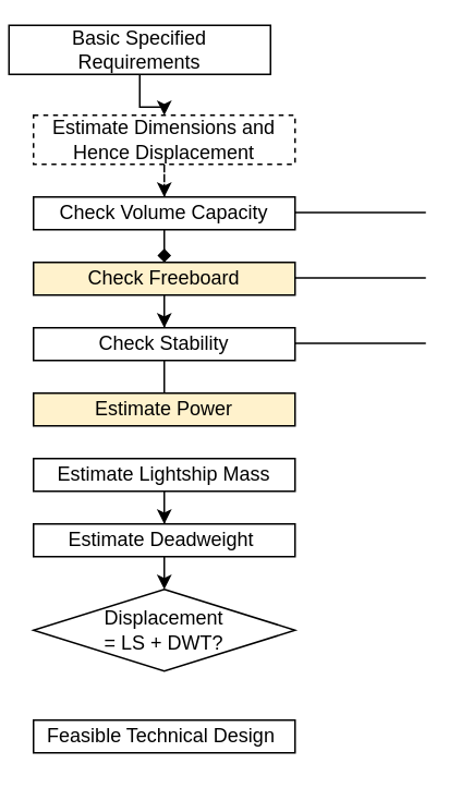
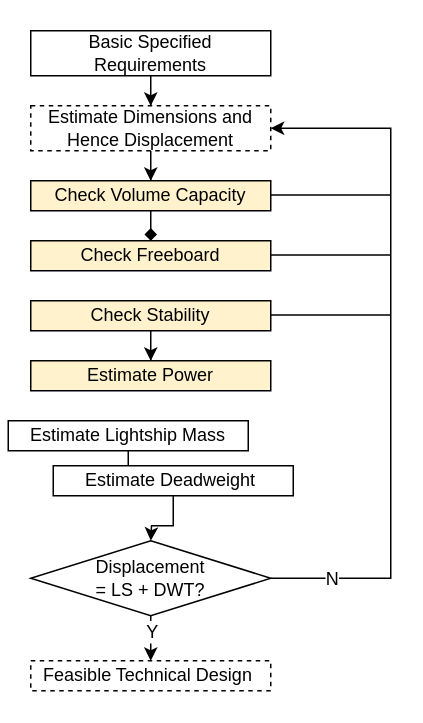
- <mxCell id="3" value="Basic Specified Requirements" style="rounded=0;whiteSpace=wrap;html=1;" vertex="1" parent="1"><mxGeometry x="5" y="15" width="160" height="30" as="geometry" /></mxCell>
+ <mxCell id="3" value="Basic Specified Requirements" style="rounded=0;whiteSpace=wrap;html=1;" vertex="1" parent="1"><mxGeometry x="20" y="20" width="160" height="30" as="geometry" /></mxCell>
- <mxCell id="4" value="" style="edgeStyle=orthogonalEdgeStyle;rounded=0;orthogonalLoop=1;jettySize=auto;html=1;entryX=0.5;entryY=0;entryDx=0;entryDy=0;dashed=1;" edge="1" parent="1" source="5" target="6"><mxGeometry relative="1" as="geometry" /></mxCell>
+ <mxCell id="4" value="" style="edgeStyle=orthogonalEdgeStyle;rounded=0;orthogonalLoop=1;jettySize=auto;html=1;entryX=0.5;entryY=0;entryDx=0;entryDy=0;" edge="1" parent="1" source="5" target="6"><mxGeometry relative="1" as="geometry" /></mxCell>
- <mxCell id="6" value="Check Volume Capacity" style="rounded=0;whiteSpace=wrap;html=1;" vertex="1" parent="1"><mxGeometry x="20" y="120" width="160" height="20" as="geometry" /></mxCell>
+ <mxCell id="6" value="Check Volume Capacity" style="rounded=0;whiteSpace=wrap;html=1;fillColor=#fff2cc;" vertex="1" parent="1"><mxGeometry x="20" y="120" width="160" height="20" as="geometry" /></mxCell>
- <mxCell id="7" value="" style="edgeStyle=orthogonalEdgeStyle;rounded=0;orthogonalLoop=1;jettySize=auto;html=1;entryX=0.5;entryY=0;entryDx=0;entryDy=0;" edge="1" parent="1" source="8" target="15"><mxGeometry relative="1" as="geometry" /></mxCell>
- <mxCell id="15" value="Check Stability" style="rounded=0;whiteSpace=wrap;html=1;" vertex="1" parent="1"><mxGeometry x="20" y="200" width="160" height="20" as="geometry" /></mxCell>
+ <mxCell id="15" value="Check Stability" style="rounded=0;whiteSpace=wrap;html=1;fillColor=#fff2cc;" vertex="1" parent="1"><mxGeometry x="20" y="200" width="160" height="20" as="geometry" /></mxCell>
- <mxCell id="14" value="" style="edgeStyle=orthogonalEdgeStyle;rounded=0;orthogonalLoop=1;jettySize=auto;html=1;entryX=0.5;entryY=0;entryDx=0;entryDy=0;endArrow=none;" edge="1" parent="1" source="15" target="16"><mxGeometry relative="1" as="geometry" /></mxCell>
+ <mxCell id="14" value="" style="edgeStyle=orthogonalEdgeStyle;rounded=0;orthogonalLoop=1;jettySize=auto;html=1;entryX=0.5;entryY=0;entryDx=0;entryDy=0;" edge="1" parent="1" source="15" target="16"><mxGeometry relative="1" as="geometry" /></mxCell>
+ <mxCell id="9" value="" style="edgeStyle=orthogonalEdgeStyle;rounded=0;orthogonalLoop=1;jettySize=auto;html=1;entryX=1;entryY=0.5;entryDx=0;entryDy=0;" edge="1" parent="1" source="13" target="5"><mxGeometry relative="1" as="geometry"><mxPoint x="260" y="385" as="targetPoint" /><Array as="points"><mxPoint x="260" y="385" /><mxPoint x="260" y="85" /></Array></mxGeometry></mxCell>
+ <mxCell id="10" value="N" style="text;html=1;resizable=0;points=[];align=center;verticalAlign=middle;labelBackgroundColor=#ffffff;" vertex="1" connectable="0" parent="9"><mxGeometry x="-0.891" y="1" relative="1" as="geometry"><mxPoint x="15.5" y="1" as="offset" /></mxGeometry></mxCell>
- <mxCell id="18" value="Estimate Lightship Mass" style="rounded=0;whiteSpace=wrap;html=1;" vertex="1" parent="1"><mxGeometry x="20" y="280" width="160" height="20" as="geometry" /></mxCell>
+ <mxCell id="18" value="Estimate Lightship Mass" style="rounded=0;whiteSpace=wrap;html=1;" vertex="1" parent="1"><mxGeometry x="5" y="280" width="160" height="20" as="geometry" /></mxCell>
- <mxCell id="20" value="Estimate Deadweight&amp;nbsp;" style="rounded=0;whiteSpace=wrap;html=1;" vertex="1" parent="1"><mxGeometry x="20" y="320" width="160" height="20" as="geometry" /></mxCell>
+ <mxCell id="20" value="Estimate Deadweight&amp;nbsp;" style="rounded=0;whiteSpace=wrap;html=1;" vertex="1" parent="1"><mxGeometry x="35" y="310" width="160" height="20" as="geometry" /></mxCell>
+ <mxCell id="11" value="" style="edgeStyle=orthogonalEdgeStyle;rounded=0;orthogonalLoop=1;jettySize=auto;html=1;entryX=0.5;entryY=0;entryDx=0;entryDy=0;" edge="1" parent="1" source="13" target="21"><mxGeometry relative="1" as="geometry"><mxPoint x="100" y="490" as="targetPoint" /></mxGeometry></mxCell>
+ <mxCell id="12" value="Y" style="text;html=1;resizable=0;points=[];align=center;verticalAlign=middle;labelBackgroundColor=#ffffff;" vertex="1" connectable="0" parent="11"><mxGeometry x="1" y="17" relative="1" as="geometry"><mxPoint x="-17" y="-20" as="offset" /></mxGeometry></mxCell>
- <mxCell id="21" value="Feasible Technical Design&amp;nbsp;" style="rounded=0;whiteSpace=wrap;html=1;" vertex="1" parent="1"><mxGeometry x="20" y="440" width="160" height="20" as="geometry" /></mxCell>
+ <mxCell id="21" value="Feasible Technical Design&amp;nbsp;" style="rounded=0;whiteSpace=wrap;html=1;dashed=1;" vertex="1" parent="1"><mxGeometry x="20" y="440" width="160" height="20" as="geometry" /></mxCell>
